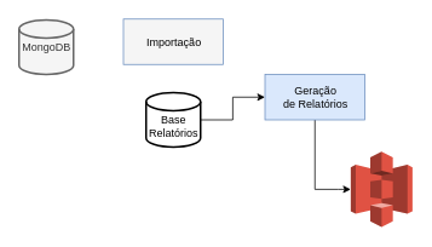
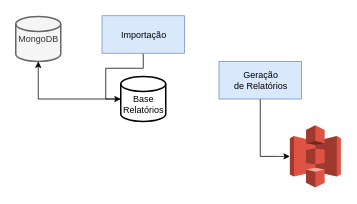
- <mxCell id="4" value="Importação" style="html=1;fillColor=#f5f5f5;strokeColor=#6c8ebf;" vertex="1" parent="1"><mxGeometry x="135.5" y="20.5" width="110" height="50" as="geometry" /></mxCell>
+ <mxCell id="4" value="Importação" style="html=1;fillColor=#dae8fc;strokeColor=#6c8ebf;" vertex="1" parent="1"><mxGeometry x="135.5" y="20.5" width="110" height="50" as="geometry" /></mxCell>
+ <mxCell id="3" value="" style="edgeStyle=orthogonalEdgeStyle;rounded=0;orthogonalLoop=1;jettySize=auto;html=1;entryX=0;entryY=0.5;entryDx=0;entryDy=0;entryPerimeter=0;" edge="1" parent="1" source="4" target="6"><mxGeometry relative="1" as="geometry"><mxPoint x="325.5" y="45.5" as="targetPoint" /></mxGeometry></mxCell>
- <mxCell id="5" value="" style="edgeStyle=orthogonalEdgeStyle;rounded=0;orthogonalLoop=1;jettySize=auto;html=1;entryX=0;entryY=0.5;entryDx=0;entryDy=0;" edge="1" parent="1" source="6" target="8"><mxGeometry relative="1" as="geometry"><mxPoint x="261.5" y="124.5" as="targetPoint" /></mxGeometry></mxCell>
+ <mxCell id="5" value="" style="edgeStyle=orthogonalEdgeStyle;rounded=0;orthogonalLoop=1;jettySize=auto;html=1;" edge="1" parent="1" source="6" target="2"><mxGeometry relative="1" as="geometry"><mxPoint x="261.5" y="124.5" as="targetPoint" /></mxGeometry></mxCell>
